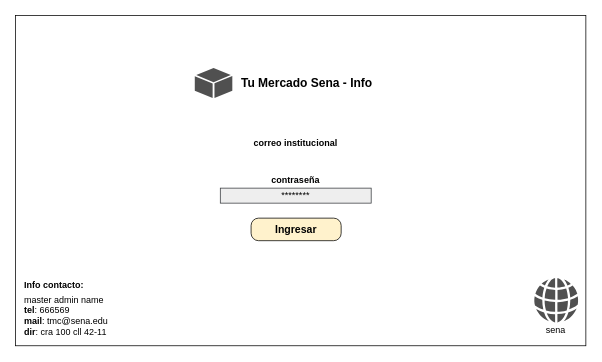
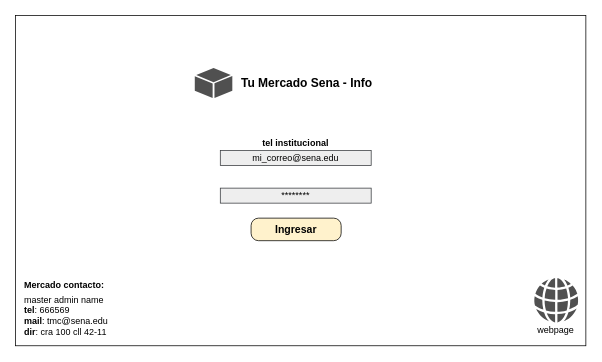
- <mxCell id="10" value="correo institucional" style="text;html=1;whiteSpace=wrap;strokeColor=none;fillColor=none;align=center;verticalAlign=middle;rounded=0;fontStyle=1" parent="1" vertex="1"><mxGeometry x="293" y="180" width="201" height="20" as="geometry" /></mxCell>
+ <mxCell id="10" value="tel institucional" style="text;html=1;whiteSpace=wrap;strokeColor=none;fillColor=none;align=center;verticalAlign=middle;rounded=0;fontStyle=1" parent="1" vertex="1"><mxGeometry x="293" y="180" width="201" height="20" as="geometry" /></mxCell>
+ <mxCell id="9" value="mi_correo@sena.edu" style="rounded=0;whiteSpace=wrap;html=1;fillColor=#eeeeee;strokeColor=#36393d;" parent="1" vertex="1"><mxGeometry x="293" y="200" width="201" height="20" as="geometry" /></mxCell>
- <mxCell id="12" value="contraseña" style="text;html=1;whiteSpace=wrap;strokeColor=none;fillColor=none;align=center;verticalAlign=middle;rounded=0;fontStyle=1" parent="1" vertex="1"><mxGeometry x="293" y="230" width="201" height="20" as="geometry" /></mxCell>
- <mxCell id="16" value="&lt;div&gt;Info contacto:&lt;/div&gt;" style="text;html=1;whiteSpace=wrap;strokeColor=none;fillColor=none;align=left;verticalAlign=middle;rounded=0;fontStyle=1" parent="14" vertex="1"><mxGeometry width="150" height="20" as="geometry" /></mxCell>
+ <mxCell id="16" value="&lt;div&gt;Mercado contacto:&lt;/div&gt;" style="text;html=1;whiteSpace=wrap;strokeColor=none;fillColor=none;align=left;verticalAlign=middle;rounded=0;fontStyle=1" parent="14" vertex="1"><mxGeometry width="150" height="20" as="geometry" /></mxCell>
- <mxCell id="8" value="sena" style="text;html=1;whiteSpace=wrap;strokeColor=none;fillColor=none;align=center;verticalAlign=middle;rounded=0;" parent="6" vertex="1"><mxGeometry y="59" width="60" height="20" as="geometry" /></mxCell>
+ <mxCell id="8" value="webpage" style="text;html=1;whiteSpace=wrap;strokeColor=none;fillColor=none;align=center;verticalAlign=middle;rounded=0;" parent="6" vertex="1"><mxGeometry y="59" width="60" height="20" as="geometry" /></mxCell>
